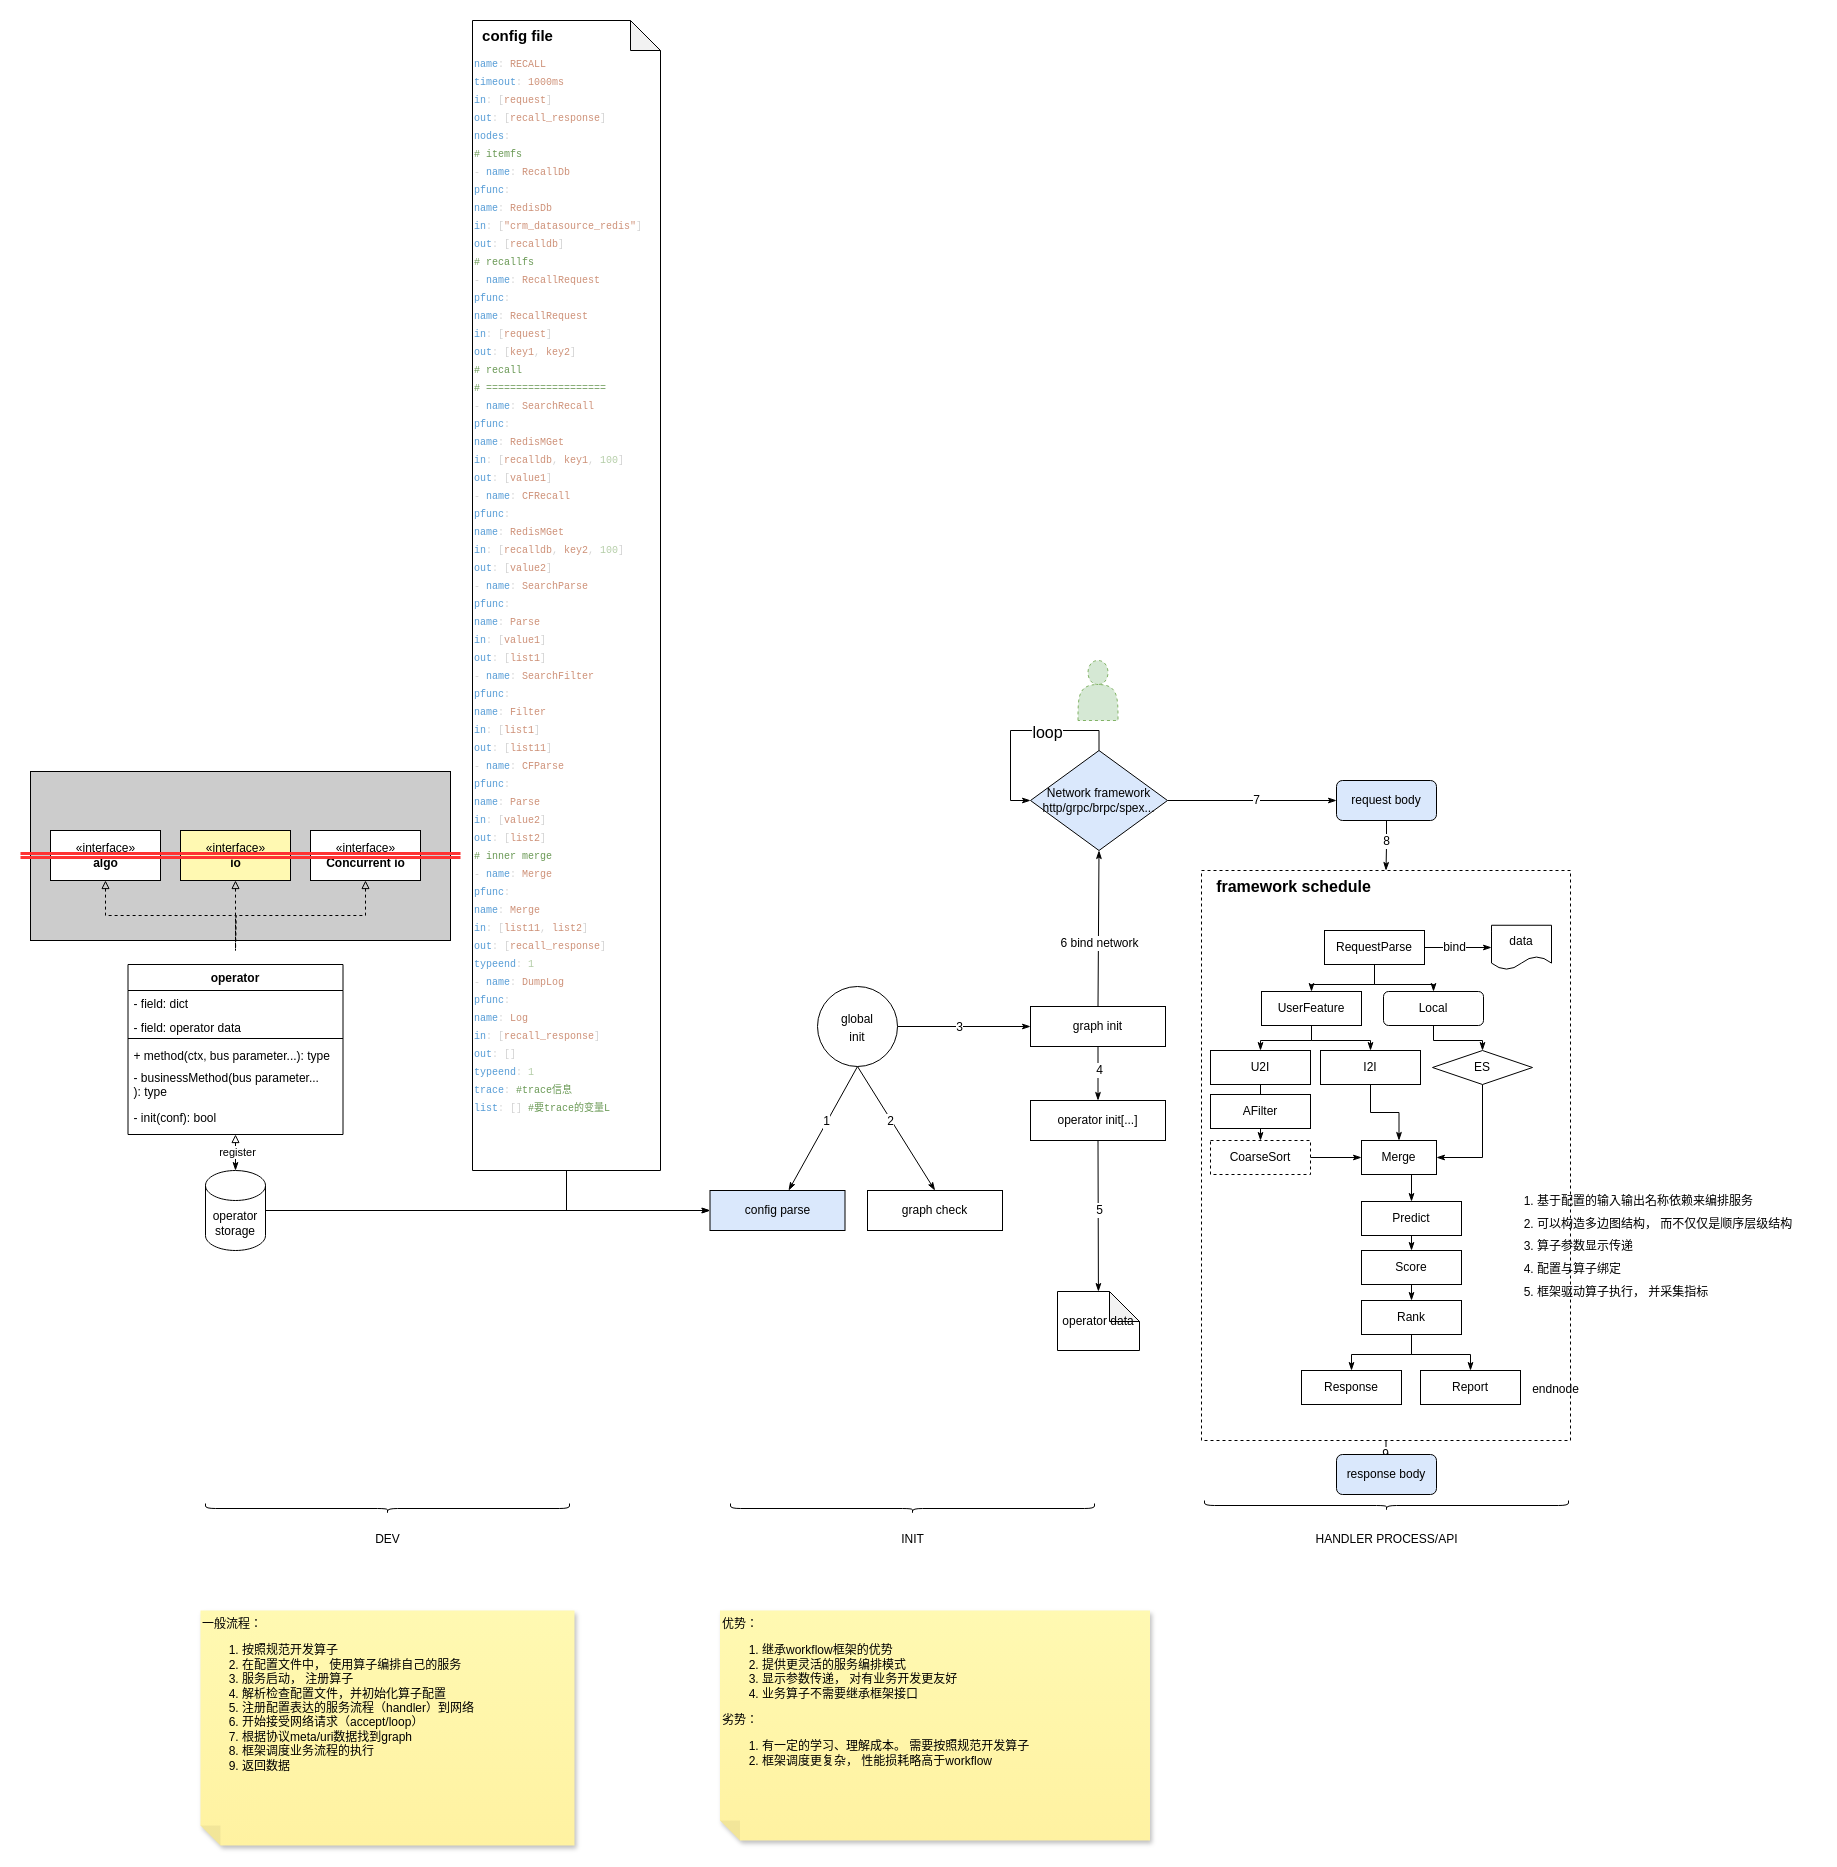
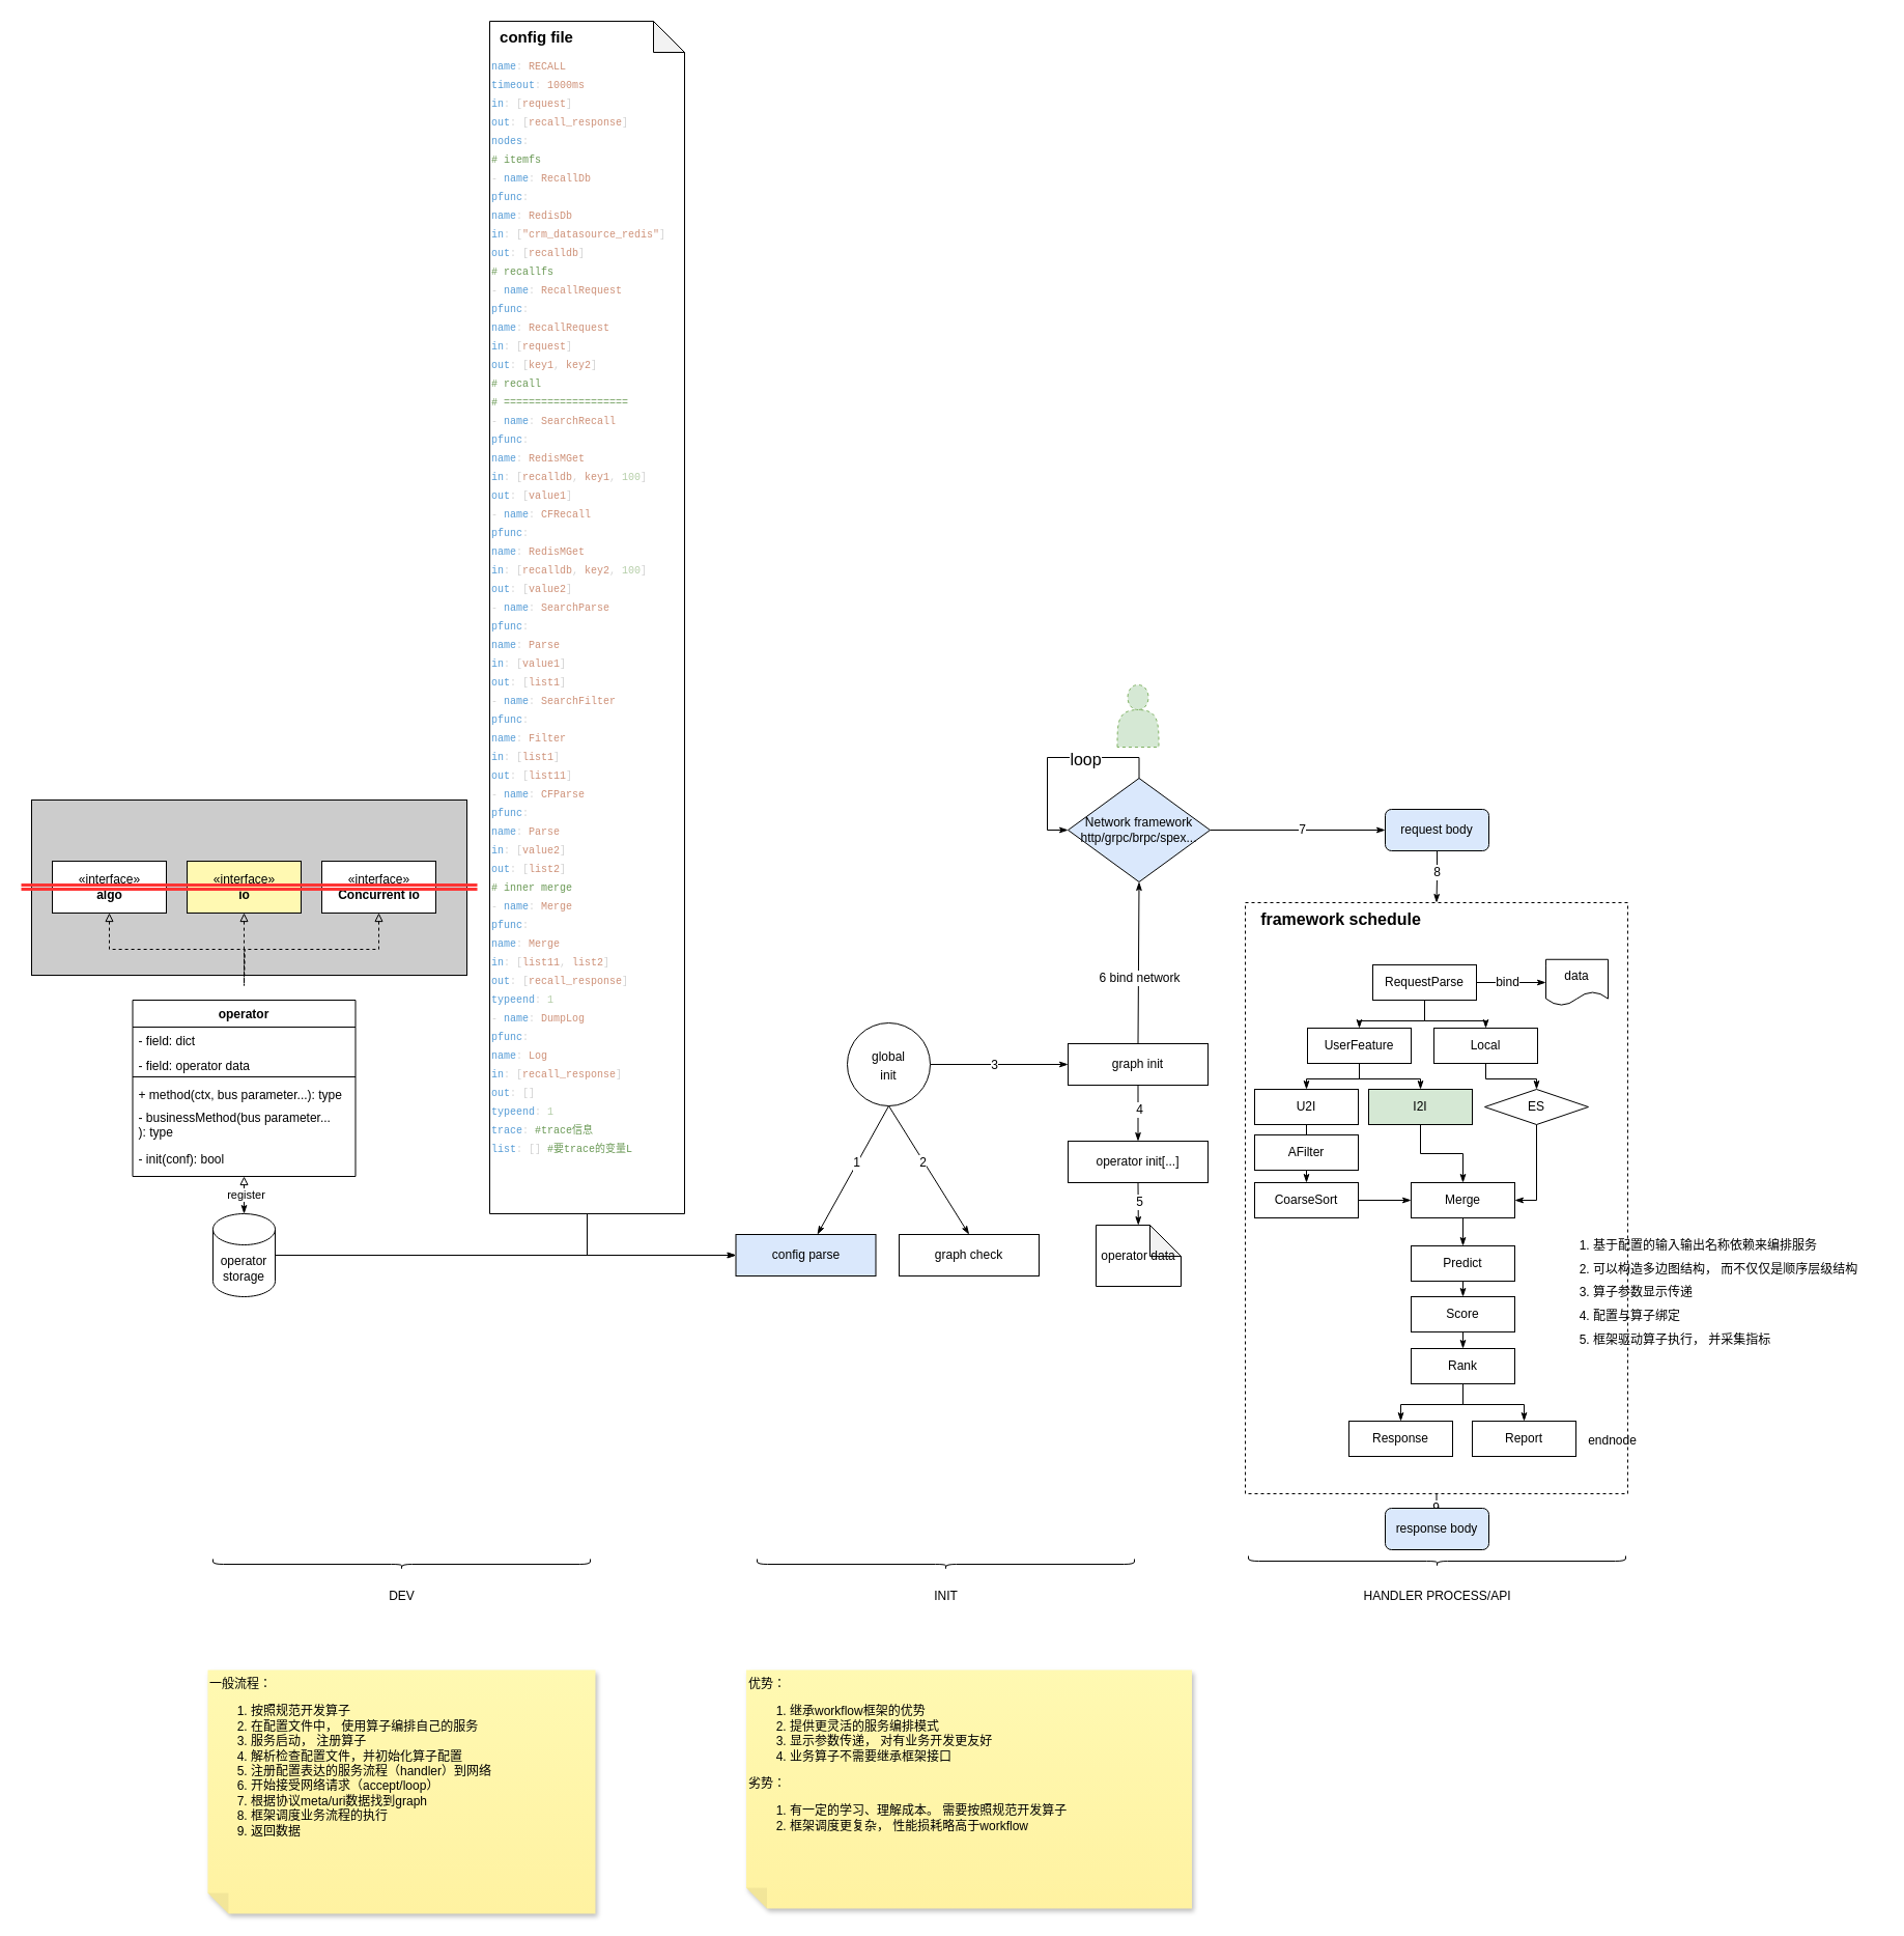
- <mxCell id="74" value="&lt;span style=&quot;text-align: left;&quot;&gt;Local&lt;/span&gt;" style="whiteSpace=wrap;html=1;fontSize=12;fontColor=#000000;rounded=1;" parent="1" vertex="1"><mxGeometry x="1383" y="991" width="100" height="34" as="geometry" /></mxCell>
+ <mxCell id="74" value="&lt;span style=&quot;text-align: left;&quot;&gt;Local&lt;/span&gt;" style="rounded=0;whiteSpace=wrap;html=1;fontSize=12;fontColor=#000000;" parent="1" vertex="1"><mxGeometry x="1383" y="991" width="100" height="34" as="geometry" /></mxCell>
- <mxCell id="70" value="&lt;span style=&quot;text-align: left;&quot;&gt;I2I&lt;/span&gt;" style="rounded=0;whiteSpace=wrap;html=1;fontSize=12;fontColor=#000000;" parent="1" vertex="1"><mxGeometry x="1320" y="1050" width="100" height="34" as="geometry" /></mxCell>
+ <mxCell id="70" value="&lt;span style=&quot;text-align: left;&quot;&gt;I2I&lt;/span&gt;" style="rounded=0;whiteSpace=wrap;html=1;fontSize=12;fontColor=#000000;fillColor=#d5e8d4;" parent="1" vertex="1"><mxGeometry x="1320" y="1050" width="100" height="34" as="geometry" /></mxCell>
- <mxCell id="96" value="&lt;span style=&quot;text-align: left;&quot;&gt;CoarseSort&lt;br&gt;&lt;/span&gt;" style="rounded=0;whiteSpace=wrap;html=1;fontSize=12;fontColor=#000000;dashed=1;" vertex="1" parent="1"><mxGeometry x="1210" y="1140" width="100" height="34" as="geometry" /></mxCell>
+ <mxCell id="96" value="&lt;span style=&quot;text-align: left;&quot;&gt;CoarseSort&lt;br&gt;&lt;/span&gt;" style="rounded=0;whiteSpace=wrap;html=1;fontSize=12;fontColor=#000000;" vertex="1" parent="1"><mxGeometry x="1210" y="1140" width="100" height="34" as="geometry" /></mxCell>
- <mxCell id="66" value="&lt;span style=&quot;text-align: left;&quot;&gt;Merge&lt;br&gt;&lt;/span&gt;" style="rounded=0;whiteSpace=wrap;html=1;fontSize=12;fontColor=#000000;" parent="1" vertex="1"><mxGeometry x="1361" y="1140" width="75" height="34" as="geometry" /></mxCell>
+ <mxCell id="66" value="&lt;span style=&quot;text-align: left;&quot;&gt;Merge&lt;br&gt;&lt;/span&gt;" style="rounded=0;whiteSpace=wrap;html=1;fontSize=12;fontColor=#000000;" parent="1" vertex="1"><mxGeometry x="1361" y="1140" width="100" height="34" as="geometry" /></mxCell>
- <mxCell id="40" value="operator data" style="shape=note;whiteSpace=wrap;html=1;backgroundOutline=1;darkOpacity=0.05;fontSize=12;fontColor=#000000;" parent="1" vertex="1"><mxGeometry x="1057" y="1291" width="82" height="59" as="geometry" /></mxCell>
+ <mxCell id="40" value="operator data" style="shape=note;whiteSpace=wrap;html=1;backgroundOutline=1;darkOpacity=0.05;fontSize=12;fontColor=#000000;" parent="1" vertex="1"><mxGeometry x="1057" y="1181" width="82" height="59" as="geometry" /></mxCell>
